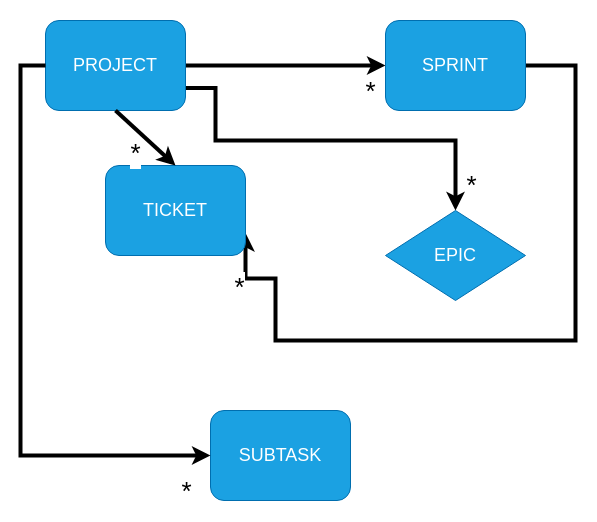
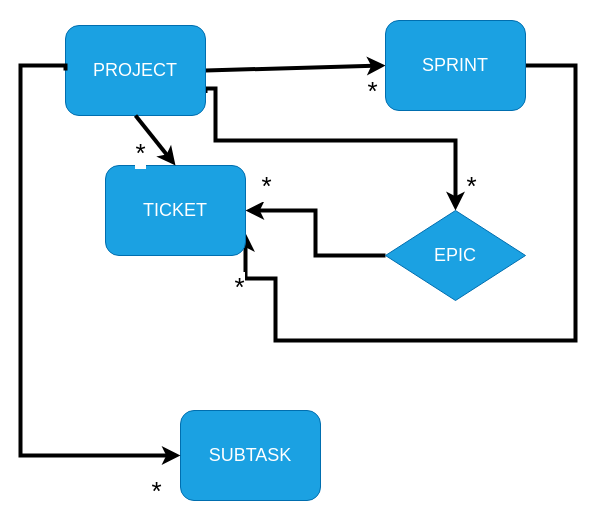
- <mxCell id="6" value="&lt;font style=&quot;font-size: 18px;&quot;&gt;PROJECT&lt;/font&gt;" style="rounded=1;whiteSpace=wrap;html=1;fillColor=#1ba1e2;fontColor=#ffffff;strokeColor=#006EAF;" vertex="1" parent="1"><mxGeometry x="45" y="20" width="140" height="90" as="geometry" /></mxCell>
+ <mxCell id="6" value="&lt;font style=&quot;font-size: 18px;&quot;&gt;PROJECT&lt;/font&gt;" style="rounded=1;whiteSpace=wrap;html=1;fillColor=#1ba1e2;fontColor=#ffffff;strokeColor=#006EAF;" vertex="1" parent="1"><mxGeometry x="65" y="25" width="140" height="90" as="geometry" /></mxCell>
+ <mxCell id="10" style="edgeStyle=orthogonalEdgeStyle;html=1;entryX=1;entryY=0.5;entryDx=0;entryDy=0;strokeColor=#000000;strokeWidth=4;fontSize=18;rounded=0;" edge="1" parent="1" source="12" target="13"><mxGeometry relative="1" as="geometry" /></mxCell>
+ <mxCell id="11" value="*" style="edgeLabel;html=1;align=center;verticalAlign=middle;resizable=0;points=[];fontSize=26;" vertex="1" connectable="0" parent="10"><mxGeometry x="0.449" y="-1" relative="1" as="geometry"><mxPoint x="-31" y="-24" as="offset" /></mxGeometry></mxCell>
- <mxCell id="14" value="&lt;font style=&quot;font-size: 18px;&quot;&gt;SUBTASK&lt;/font&gt;" style="rounded=1;whiteSpace=wrap;html=1;fillColor=#1ba1e2;fontColor=#ffffff;strokeColor=#006EAF;" vertex="1" parent="1"><mxGeometry x="210" y="410" width="140" height="90" as="geometry" /></mxCell>
+ <mxCell id="14" value="&lt;font style=&quot;font-size: 18px;&quot;&gt;SUBTASK&lt;/font&gt;" style="rounded=1;whiteSpace=wrap;html=1;fillColor=#1ba1e2;fontColor=#ffffff;strokeColor=#006EAF;" vertex="1" parent="1"><mxGeometry x="180" y="410" width="140" height="90" as="geometry" /></mxCell>
